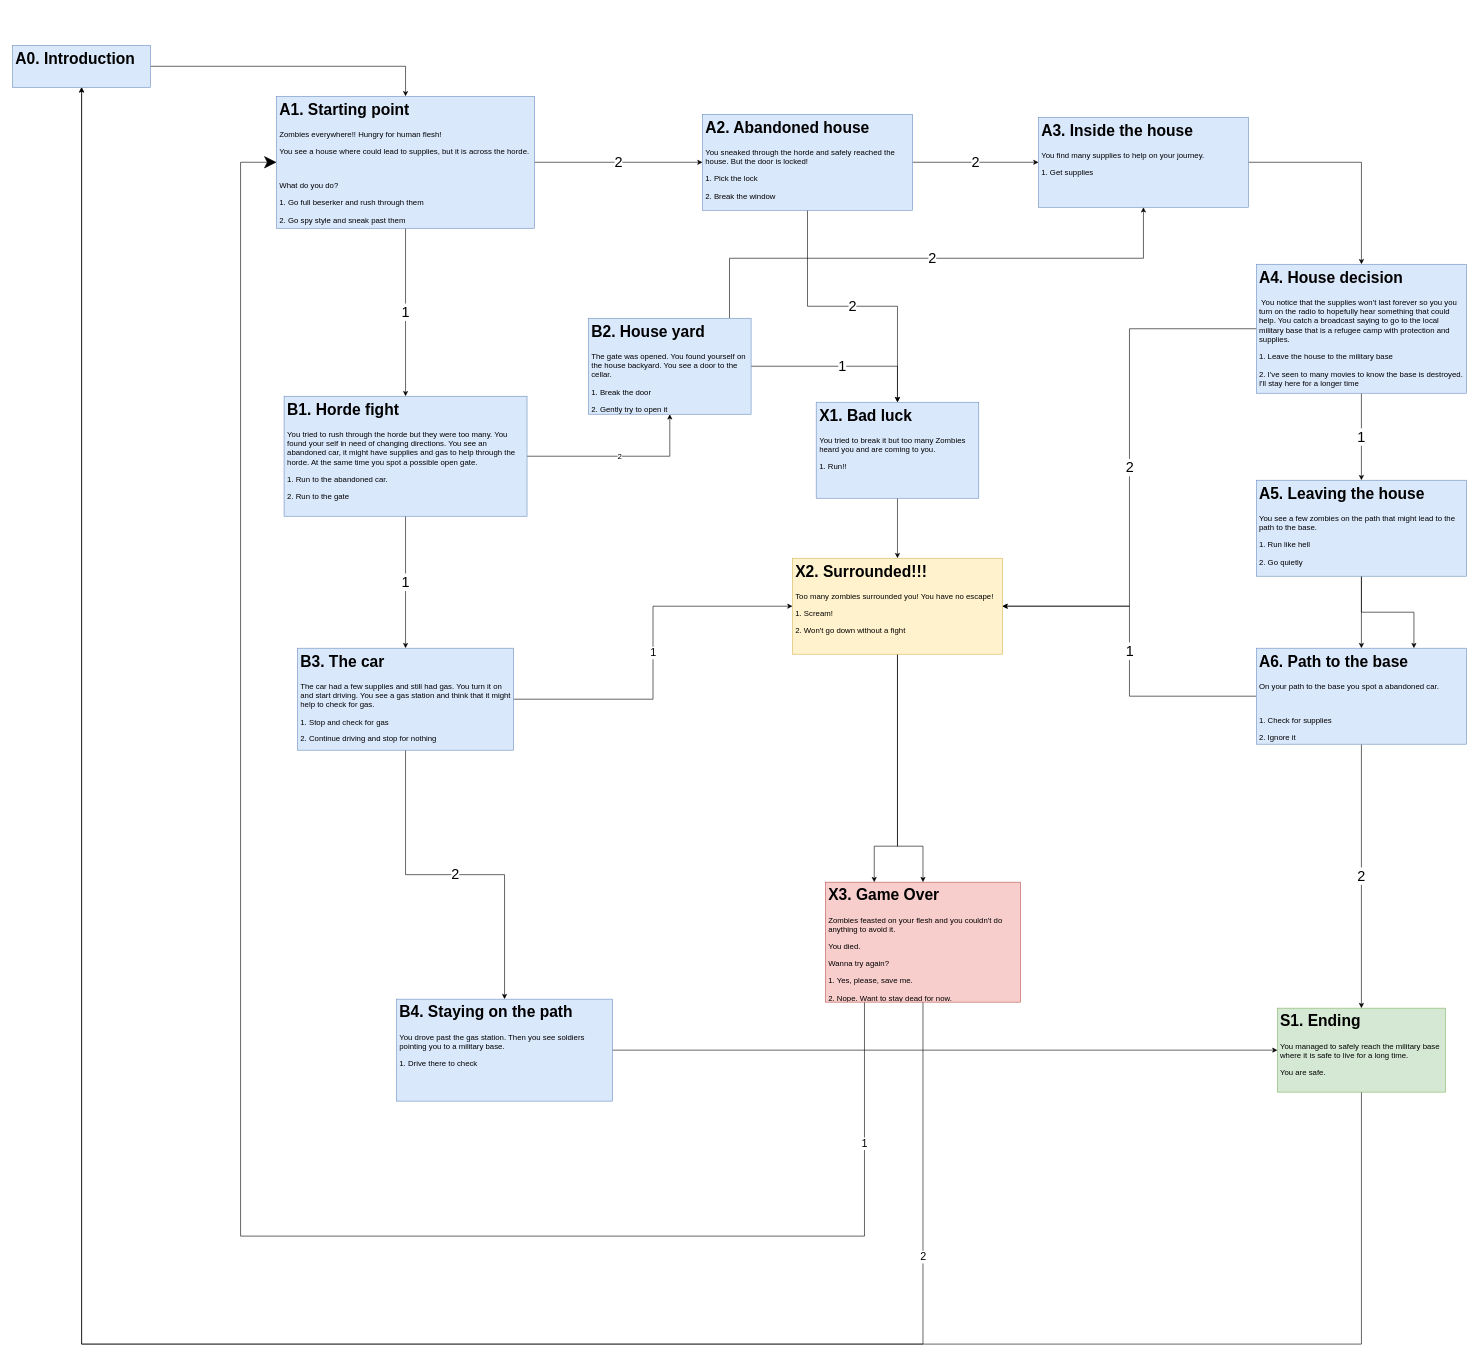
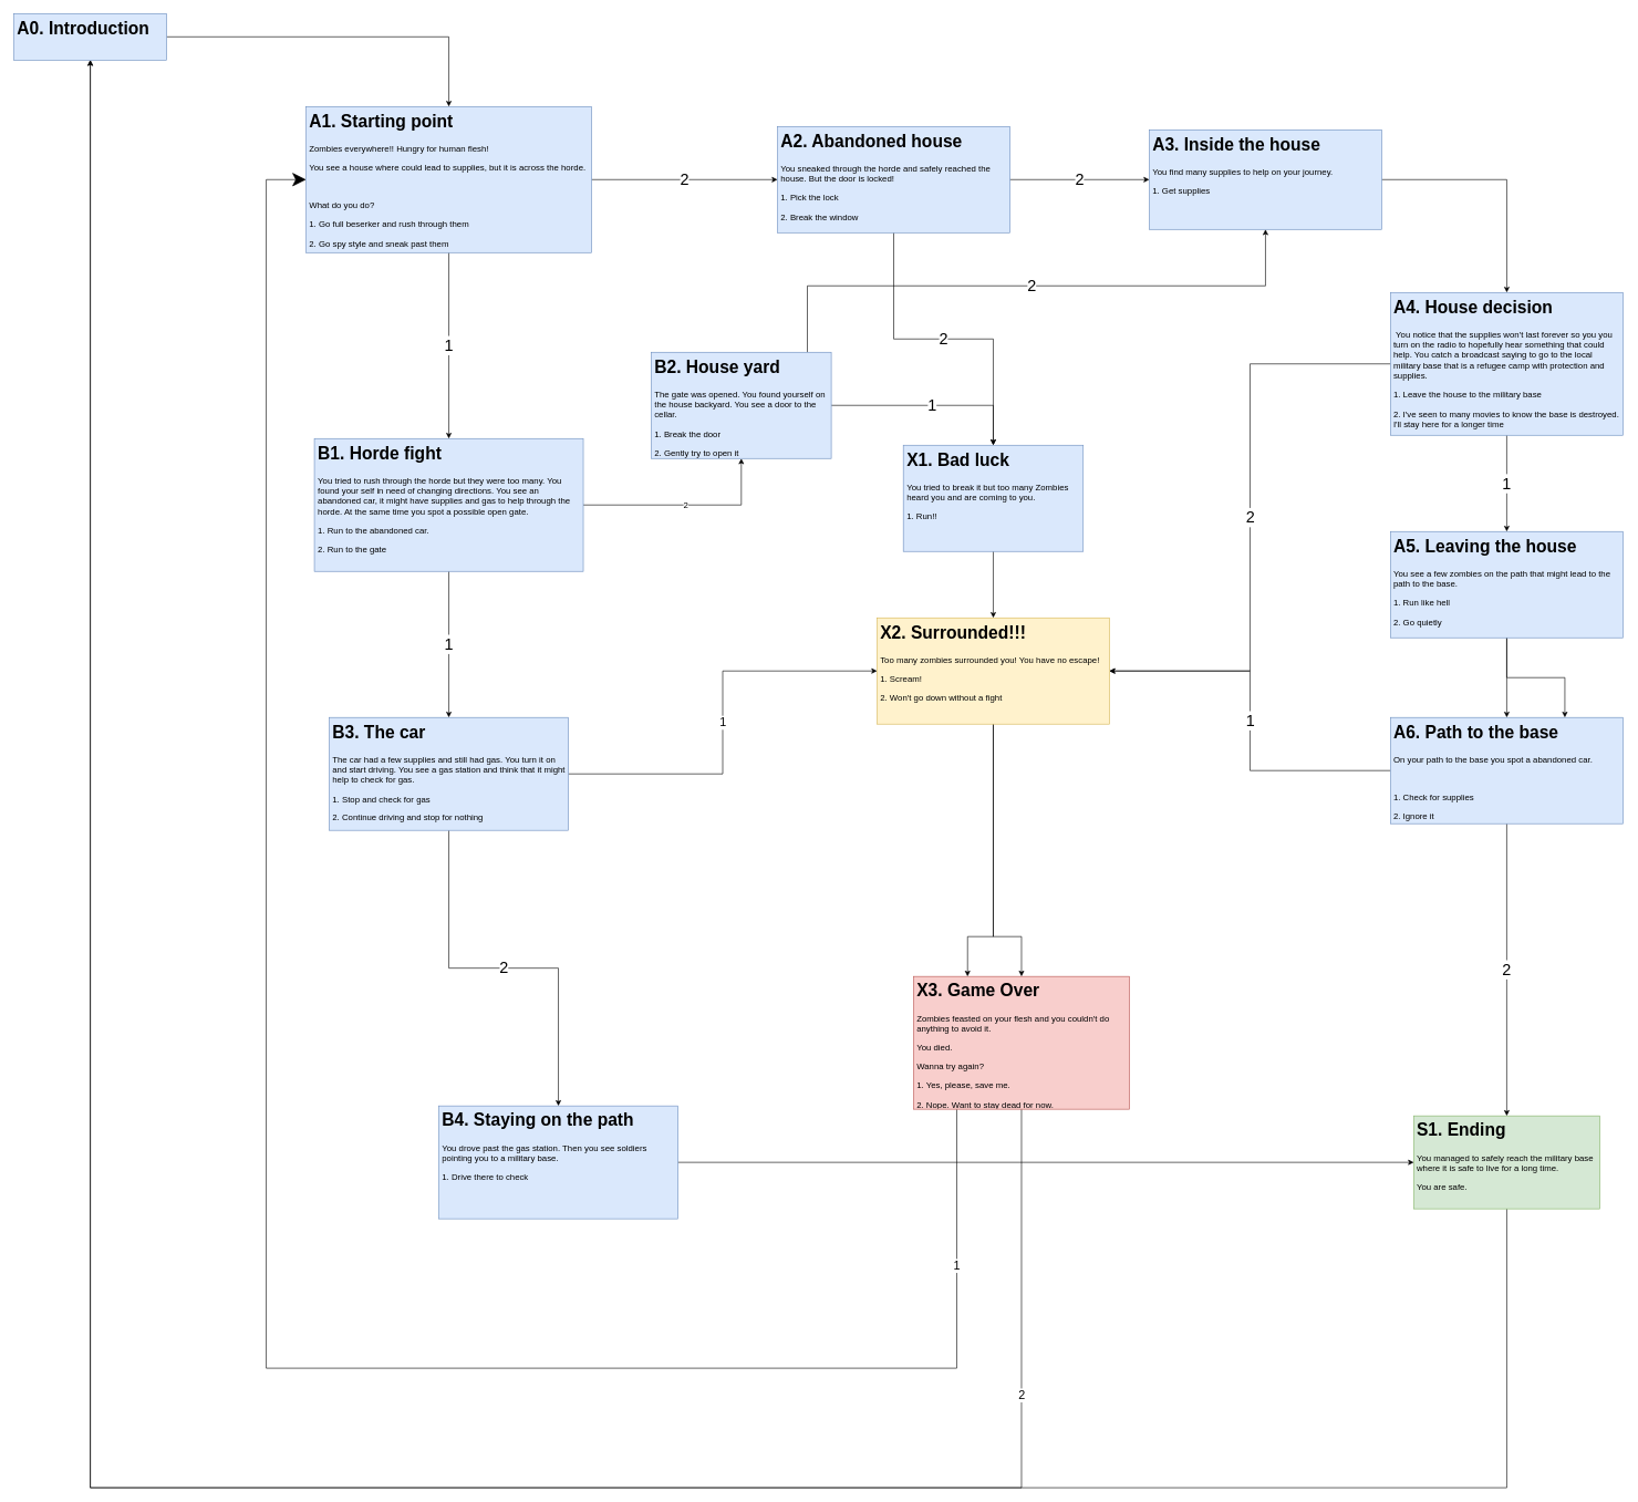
- <mxCell id="42" value="&lt;h1&gt;A0. Introduction&lt;/h1&gt;" style="text;html=1;strokeColor=#6c8ebf;fillColor=#dae8fc;spacing=5;spacingTop=-20;whiteSpace=wrap;overflow=hidden;rounded=0;fontSize=13;" vertex="1" parent="1"><mxGeometry x="20" y="75" width="230" height="70" as="geometry" /></mxCell>
+ <mxCell id="42" value="&lt;h1&gt;A0. Introduction&lt;/h1&gt;" style="text;html=1;strokeColor=#6c8ebf;fillColor=#dae8fc;spacing=5;spacingTop=-20;whiteSpace=wrap;overflow=hidden;rounded=0;fontSize=13;" vertex="1" parent="1"><mxGeometry x="20" y="20" width="230" height="70" as="geometry" /></mxCell>
